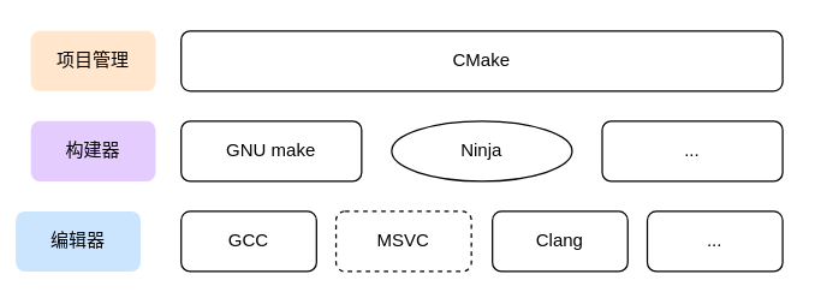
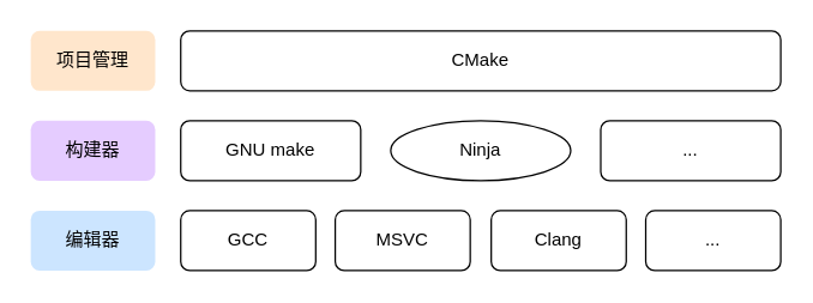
- <mxCell id="12" value="编辑器" style="rounded=1;whiteSpace=wrap;html=1;strokeColor=none;fillColor=#CCE5FF;" vertex="1" parent="1"><mxGeometry x="10" y="140" width="83" height="40" as="geometry" /></mxCell>
+ <mxCell id="12" value="编辑器" style="rounded=1;whiteSpace=wrap;html=1;strokeColor=none;fillColor=#CCE5FF;" vertex="1" parent="1"><mxGeometry x="20" y="140" width="83" height="40" as="geometry" /></mxCell>
- <mxCell id="7" value="MSVC" style="rounded=1;whiteSpace=wrap;html=1;dashed=1;" parent="1" vertex="1"><mxGeometry x="223" y="140" width="90" height="40" as="geometry" /></mxCell>
+ <mxCell id="7" value="MSVC" style="rounded=1;whiteSpace=wrap;html=1;" parent="1" vertex="1"><mxGeometry x="223" y="140" width="90" height="40" as="geometry" /></mxCell>
